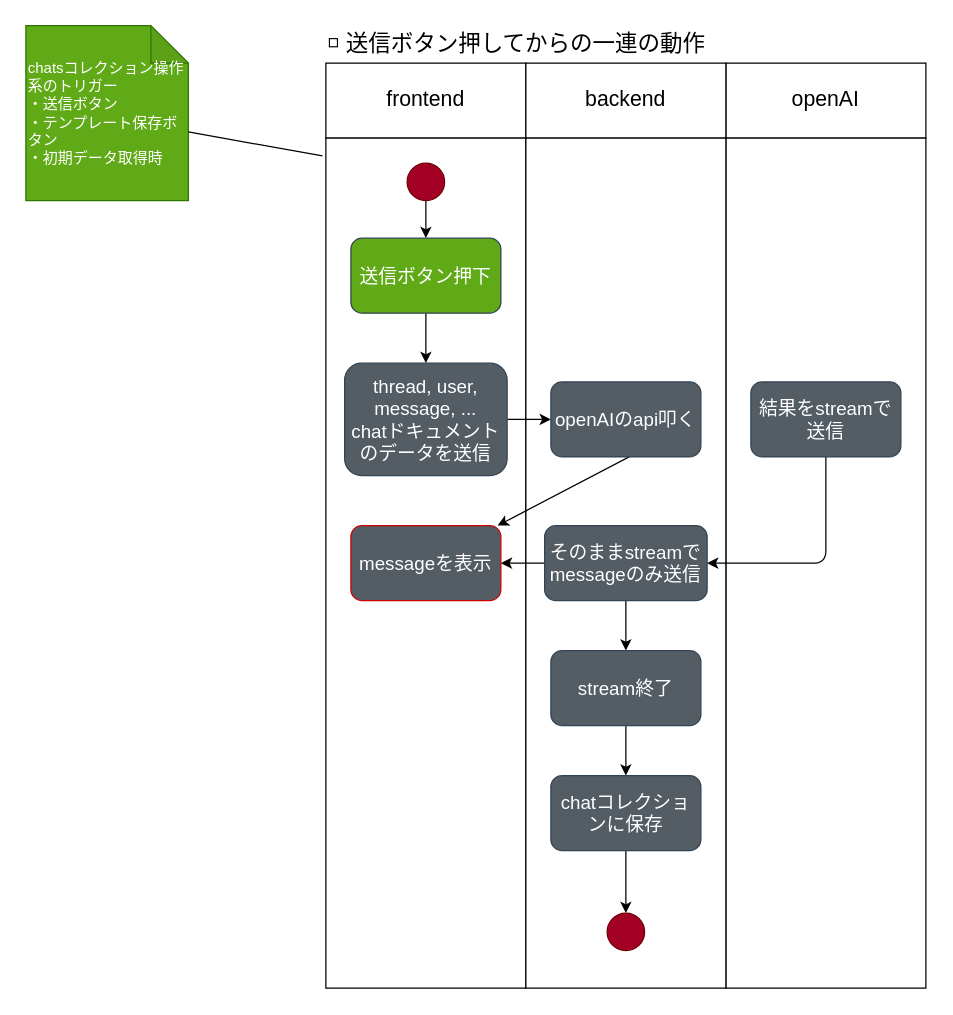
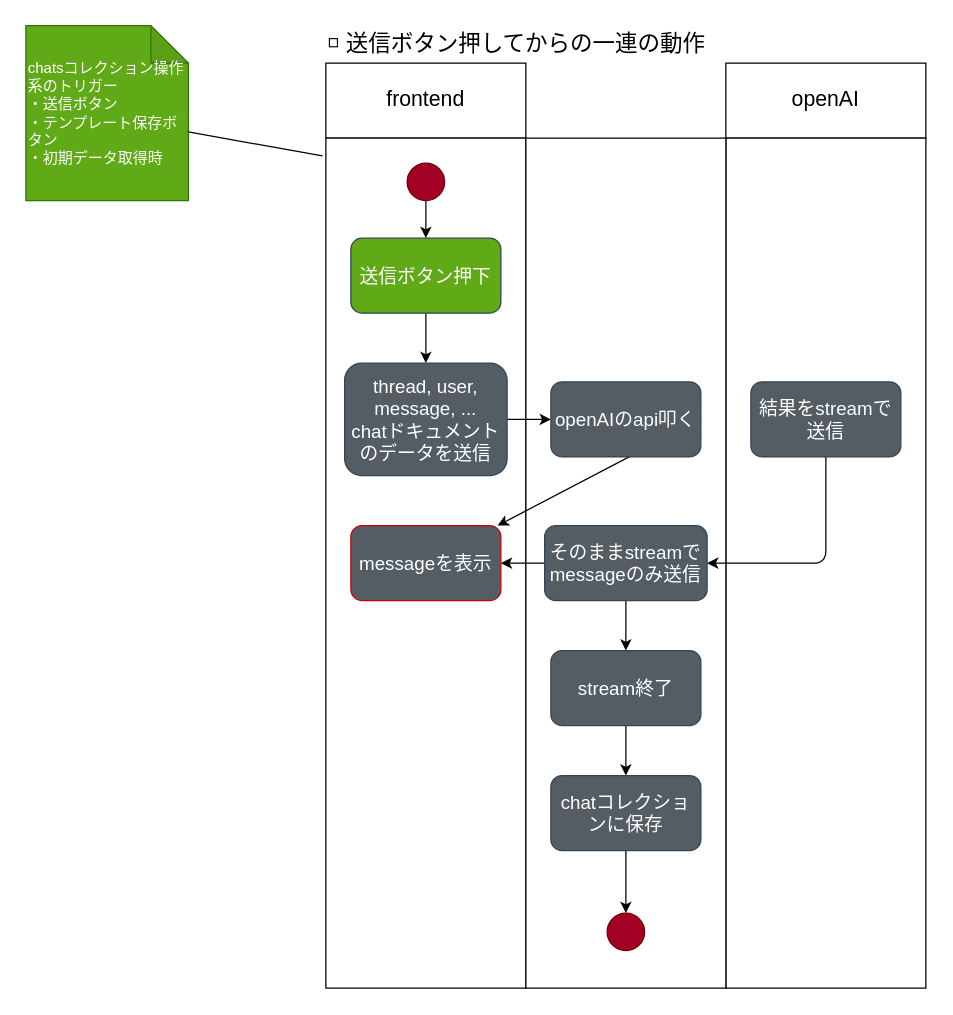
- <mxCell id="4" value="backend" style="rounded=0;whiteSpace=wrap;html=1;fontSize=17;" vertex="1" parent="1"><mxGeometry x="420" y="50" width="160" height="60" as="geometry" /></mxCell>
